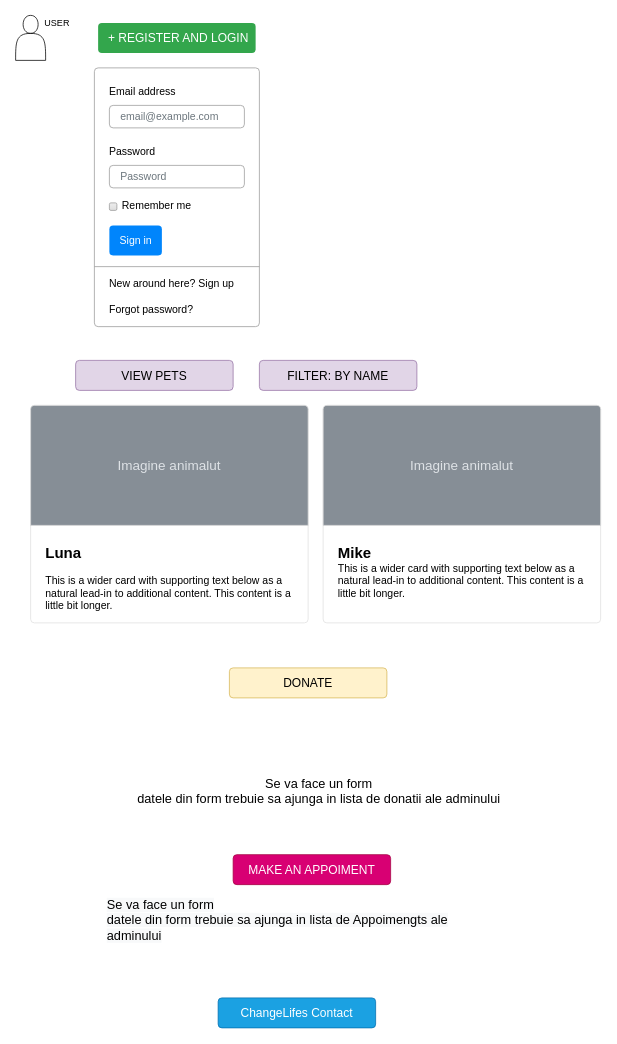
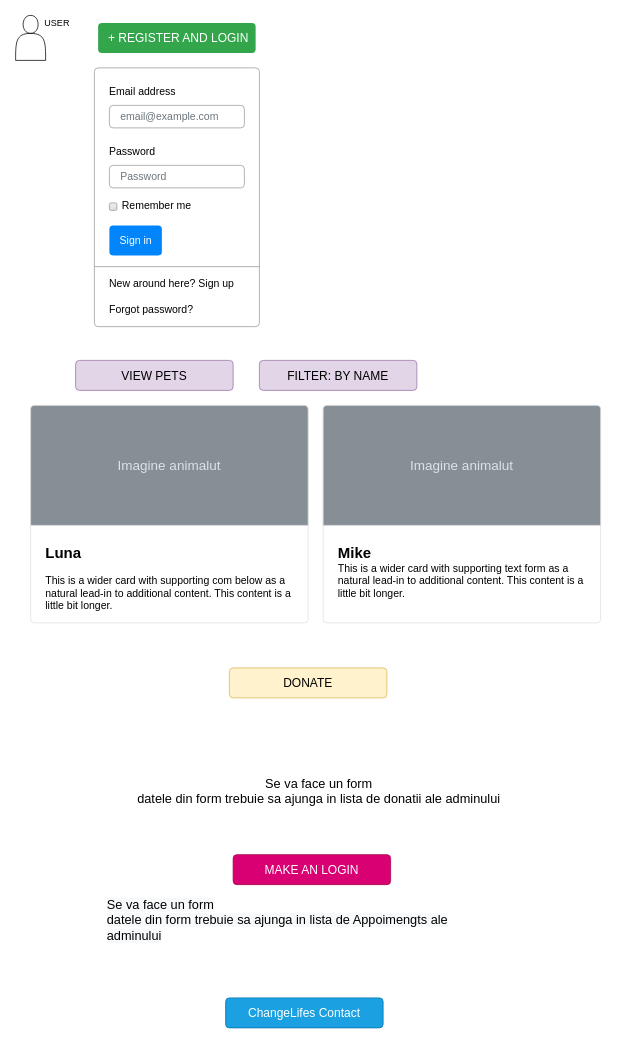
- <mxCell id="14" value="&lt;span style=&quot;font-size: 20px&quot;&gt;&lt;b&gt;Luna&lt;/b&gt;&lt;/span&gt;&lt;br&gt;&lt;br&gt;This is a wider card with supporting text below as a natural lead-in to additional content. This content is a little bit longer." style="html=1;shadow=0;dashed=0;shape=mxgraph.bootstrap.rrect;rSize=5;strokeColor=#DFDFDF;html=1;whiteSpace=wrap;fillColor=#ffffff;fontColor=#000000;verticalAlign=top;align=left;spacing=20;spacingBottom=0;fontSize=14;spacingTop=160;" vertex="1" parent="1"><mxGeometry x="40" y="540" width="370" height="290" as="geometry" /></mxCell>
+ <mxCell id="14" value="&lt;span style=&quot;font-size: 20px&quot;&gt;&lt;b&gt;Luna&lt;/b&gt;&lt;/span&gt;&lt;br&gt;&lt;br&gt;This is a wider card with supporting com below as a natural lead-in to additional content. This content is a little bit longer." style="html=1;shadow=0;dashed=0;shape=mxgraph.bootstrap.rrect;rSize=5;strokeColor=#DFDFDF;html=1;whiteSpace=wrap;fillColor=#ffffff;fontColor=#000000;verticalAlign=top;align=left;spacing=20;spacingBottom=0;fontSize=14;spacingTop=160;" vertex="1" parent="1"><mxGeometry x="40" y="540" width="370" height="290" as="geometry" /></mxCell>
- <mxCell id="16" value="&lt;span style=&quot;font-size: 20px&quot;&gt;&lt;b&gt;Mike&lt;/b&gt;&lt;/span&gt;&lt;br&gt;This is a wider card with supporting text below as a natural lead-in to additional content. This content is a little bit longer." style="html=1;shadow=0;dashed=0;shape=mxgraph.bootstrap.rrect;rSize=5;strokeColor=#DFDFDF;html=1;whiteSpace=wrap;fillColor=#ffffff;fontColor=#000000;verticalAlign=top;align=left;spacing=20;spacingBottom=0;fontSize=14;spacingTop=160;" vertex="1" parent="1"><mxGeometry x="430" y="540" width="370" height="290" as="geometry" /></mxCell>
+ <mxCell id="16" value="&lt;span style=&quot;font-size: 20px&quot;&gt;&lt;b&gt;Mike&lt;/b&gt;&lt;/span&gt;&lt;br&gt;This is a wider card with supporting text form as a natural lead-in to additional content. This content is a little bit longer." style="html=1;shadow=0;dashed=0;shape=mxgraph.bootstrap.rrect;rSize=5;strokeColor=#DFDFDF;html=1;whiteSpace=wrap;fillColor=#ffffff;fontColor=#000000;verticalAlign=top;align=left;spacing=20;spacingBottom=0;fontSize=14;spacingTop=160;" vertex="1" parent="1"><mxGeometry x="430" y="540" width="370" height="290" as="geometry" /></mxCell>
- <mxCell id="22" value="MAKE AN APPOIMENT" style="html=1;shadow=0;dashed=0;shape=mxgraph.bootstrap.rrect;rSize=5;strokeColor=#A50040;strokeWidth=1;fillColor=#d80073;whiteSpace=wrap;align=center;verticalAlign=middle;spacingLeft=0;fontStyle=0;fontSize=16;spacing=5;fontColor=#ffffff;" vertex="1" parent="1"><mxGeometry x="310" y="1139" width="210" height="40" as="geometry" /></mxCell>
+ <mxCell id="22" value="MAKE AN LOGIN" style="html=1;shadow=0;dashed=0;shape=mxgraph.bootstrap.rrect;rSize=5;strokeColor=#A50040;strokeWidth=1;fillColor=#d80073;whiteSpace=wrap;align=center;verticalAlign=middle;spacingLeft=0;fontStyle=0;fontSize=16;spacing=5;fontColor=#ffffff;" vertex="1" parent="1"><mxGeometry x="310" y="1139" width="210" height="40" as="geometry" /></mxCell>
- <mxCell id="24" value="ChangeLifes Contact" style="html=1;shadow=0;dashed=0;shape=mxgraph.bootstrap.rrect;rSize=5;strokeColor=#006EAF;strokeWidth=1;fillColor=#1ba1e2;whiteSpace=wrap;align=center;verticalAlign=middle;spacingLeft=0;fontStyle=0;fontSize=16;spacing=5;fontColor=#ffffff;" vertex="1" parent="1"><mxGeometry x="290" y="1330" width="210" height="40" as="geometry" /></mxCell>
+ <mxCell id="24" value="ChangeLifes Contact" style="html=1;shadow=0;dashed=0;shape=mxgraph.bootstrap.rrect;rSize=5;strokeColor=#006EAF;strokeWidth=1;fillColor=#1ba1e2;whiteSpace=wrap;align=center;verticalAlign=middle;spacingLeft=0;fontStyle=0;fontSize=16;spacing=5;fontColor=#ffffff;" vertex="1" parent="1"><mxGeometry x="300" y="1330" width="210" height="40" as="geometry" /></mxCell>
